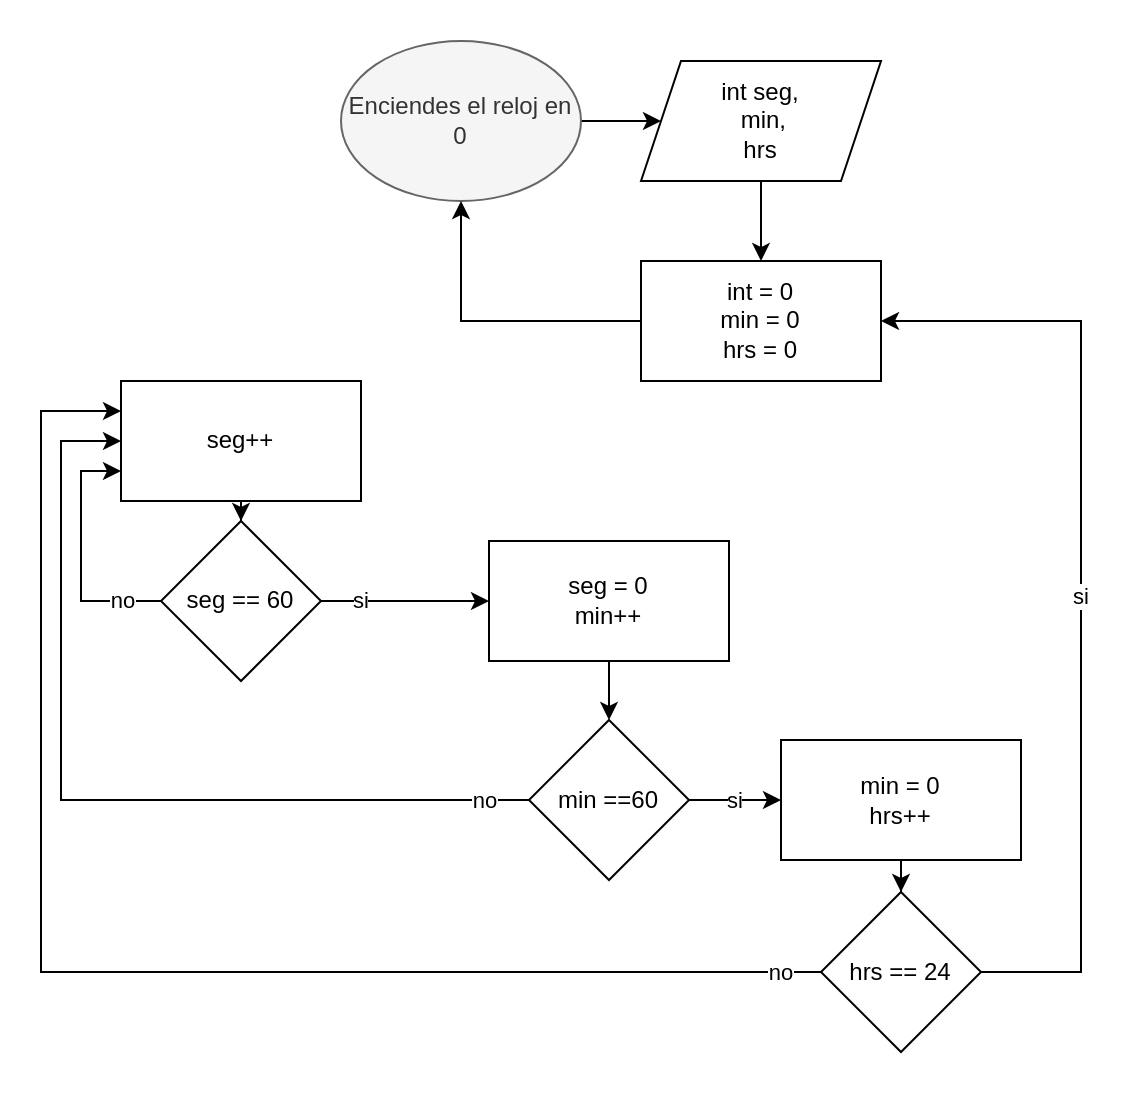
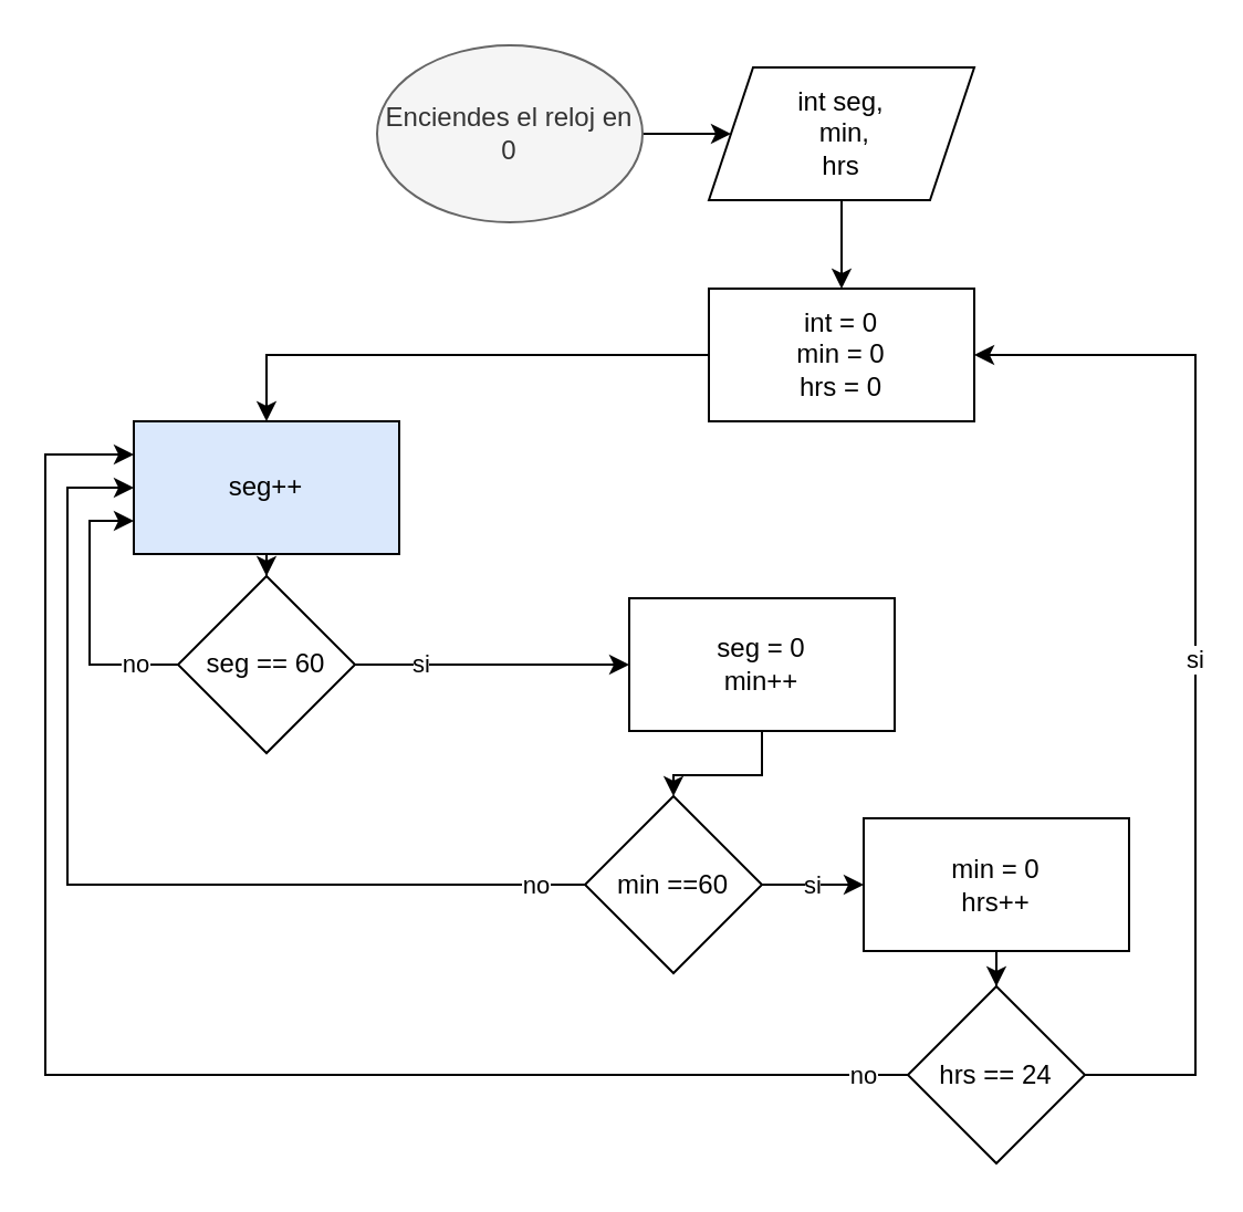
- <mxCell id="21" style="edgeStyle=orthogonalEdgeStyle;rounded=0;orthogonalLoop=1;jettySize=auto;html=1;exitX=0;exitY=0.5;exitDx=0;exitDy=0;" edge="1" parent="1" source="22" target="3"><mxGeometry relative="1" as="geometry" /></mxCell>
+ <mxCell id="21" style="edgeStyle=orthogonalEdgeStyle;rounded=0;orthogonalLoop=1;jettySize=auto;html=1;exitX=0;exitY=0.5;exitDx=0;exitDy=0;entryX=0.5;entryY=0;entryDx=0;entryDy=0;" edge="1" parent="1" source="22" target="7"><mxGeometry relative="1" as="geometry" /></mxCell>
- <mxCell id="7" value="seg++" style="whiteSpace=wrap;html=1;" vertex="1" parent="1"><mxGeometry x="60" y="190" width="120" height="60" as="geometry" /></mxCell>
+ <mxCell id="7" value="seg++" style="whiteSpace=wrap;html=1;fillColor=#dae8fc;" vertex="1" parent="1"><mxGeometry x="60" y="190" width="120" height="60" as="geometry" /></mxCell>
- <mxCell id="12" value="seg = 0&lt;br&gt;min++" style="whiteSpace=wrap;html=1;" vertex="1" parent="1"><mxGeometry x="244" y="270" width="120" height="60" as="geometry" /></mxCell>
+ <mxCell id="12" value="seg = 0&lt;br&gt;min++" style="whiteSpace=wrap;html=1;" vertex="1" parent="1"><mxGeometry x="284" y="270" width="120" height="60" as="geometry" /></mxCell>
